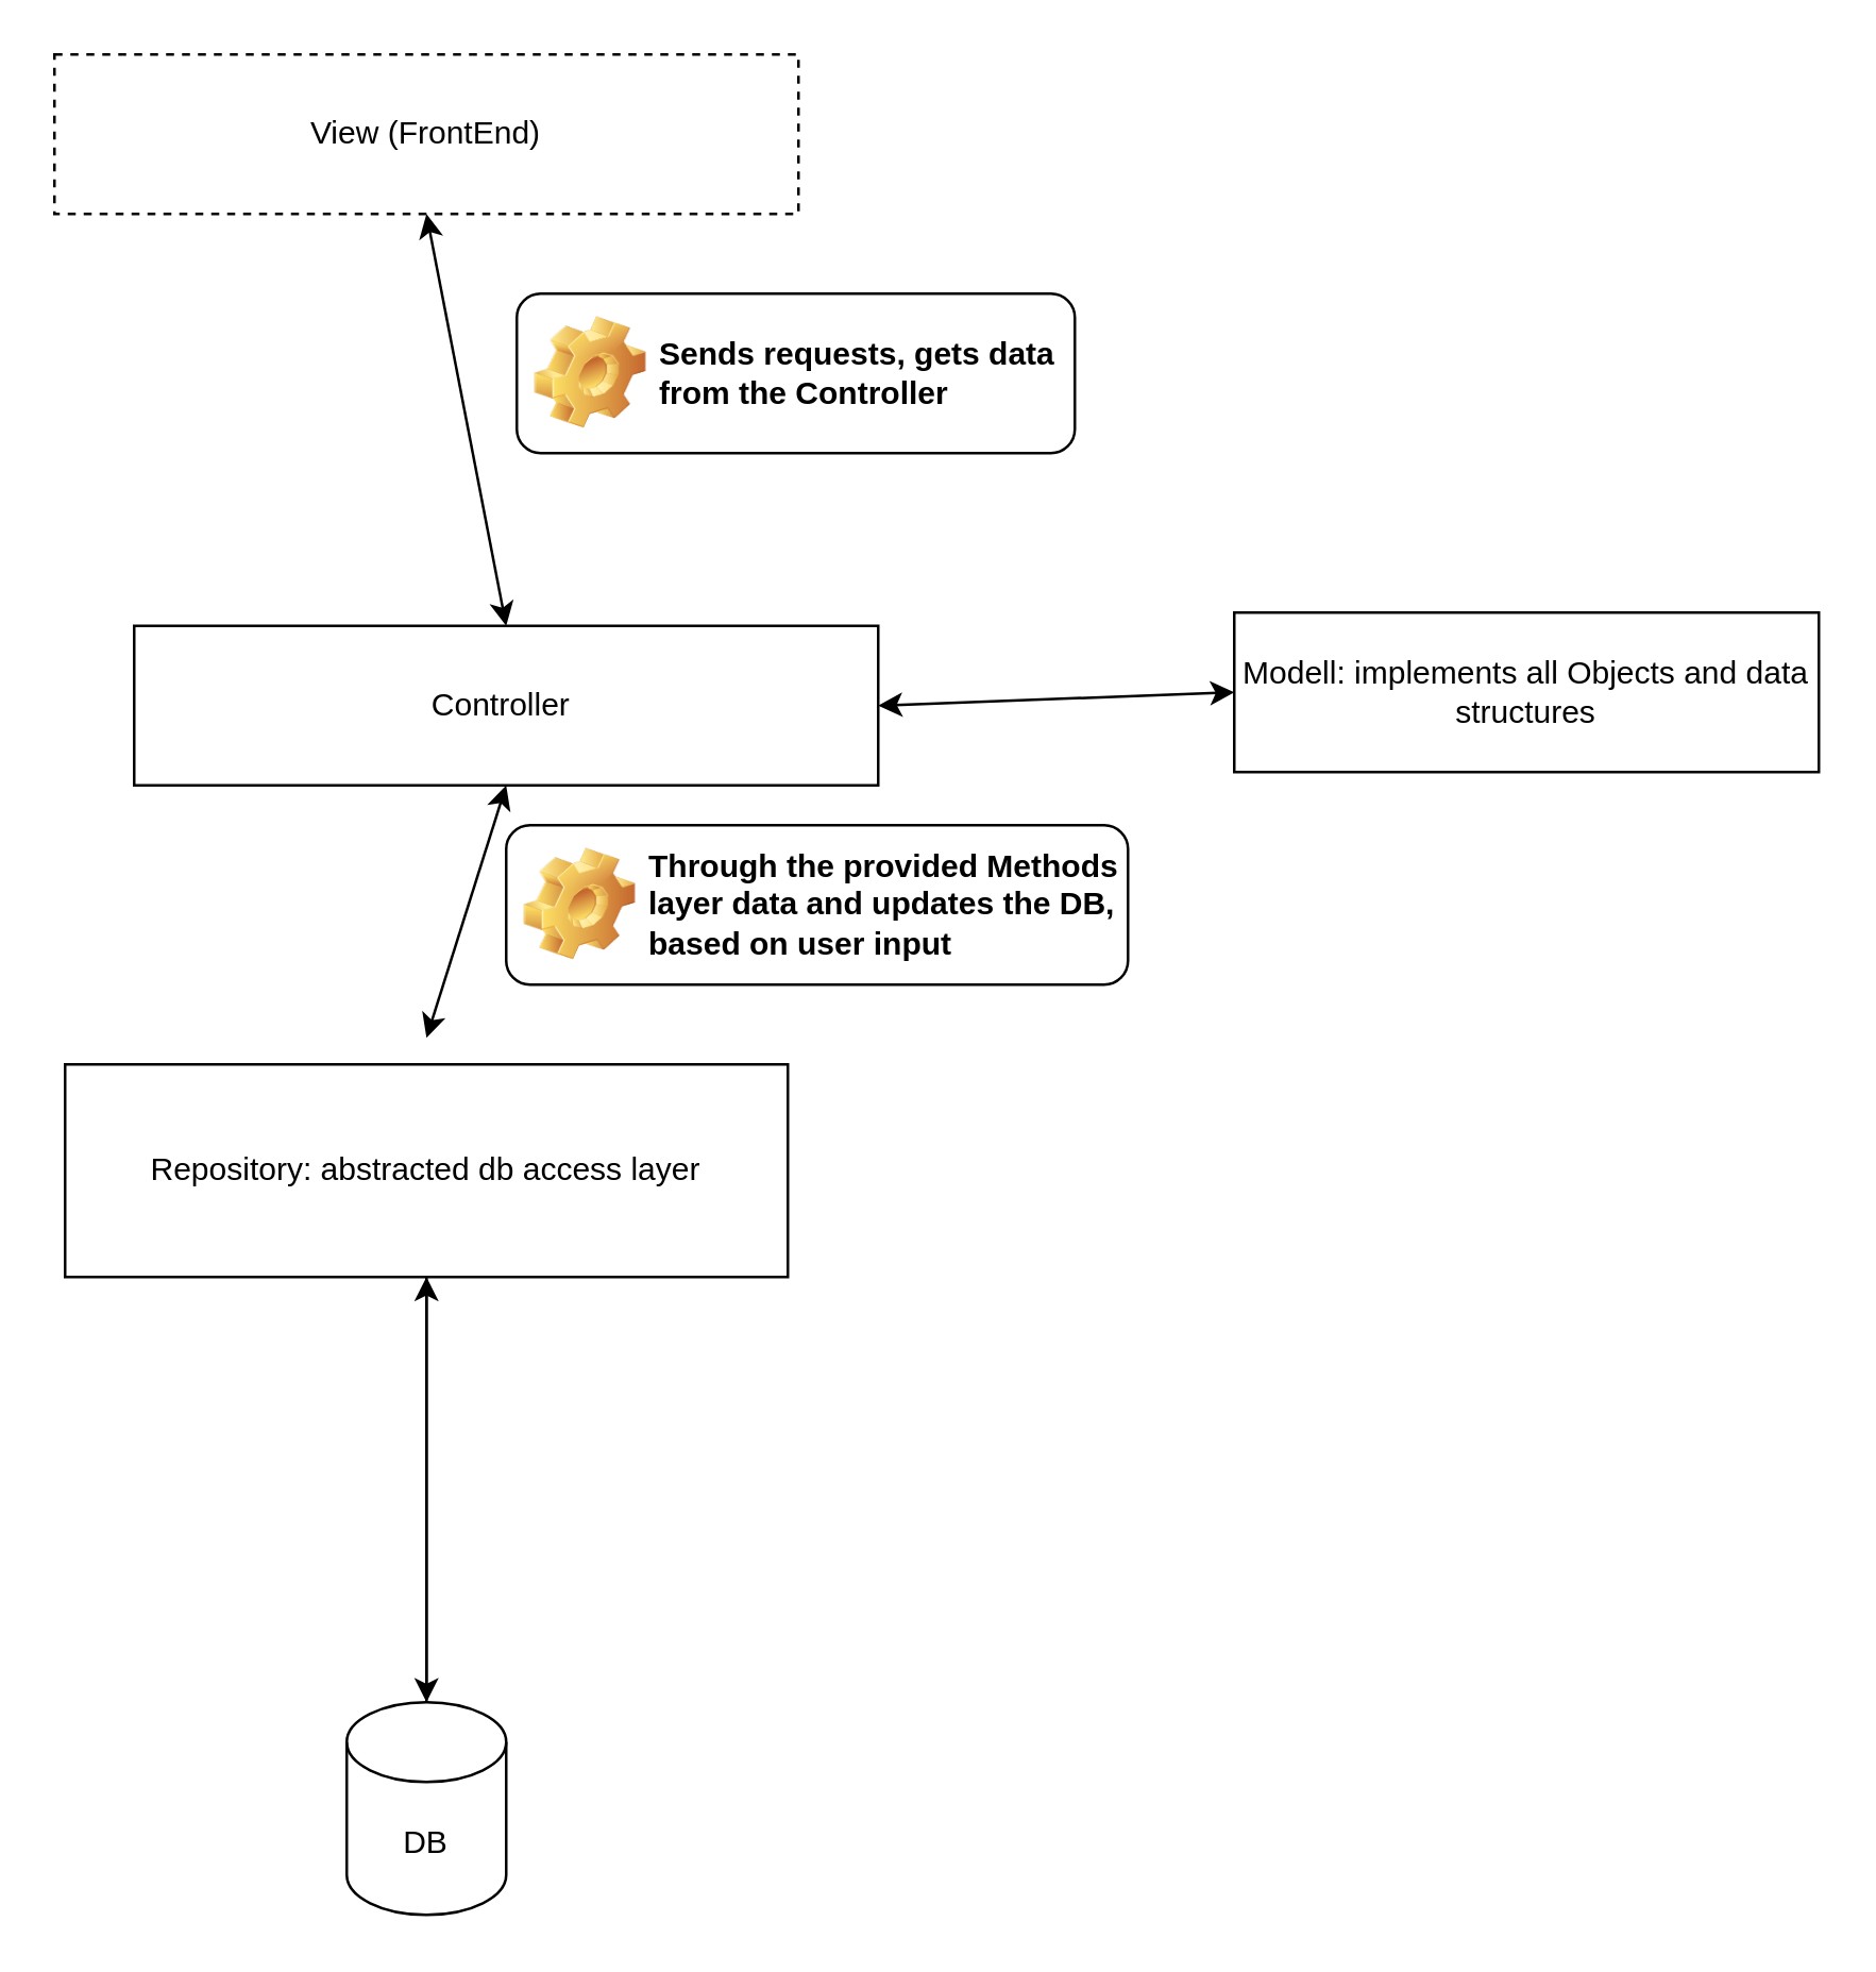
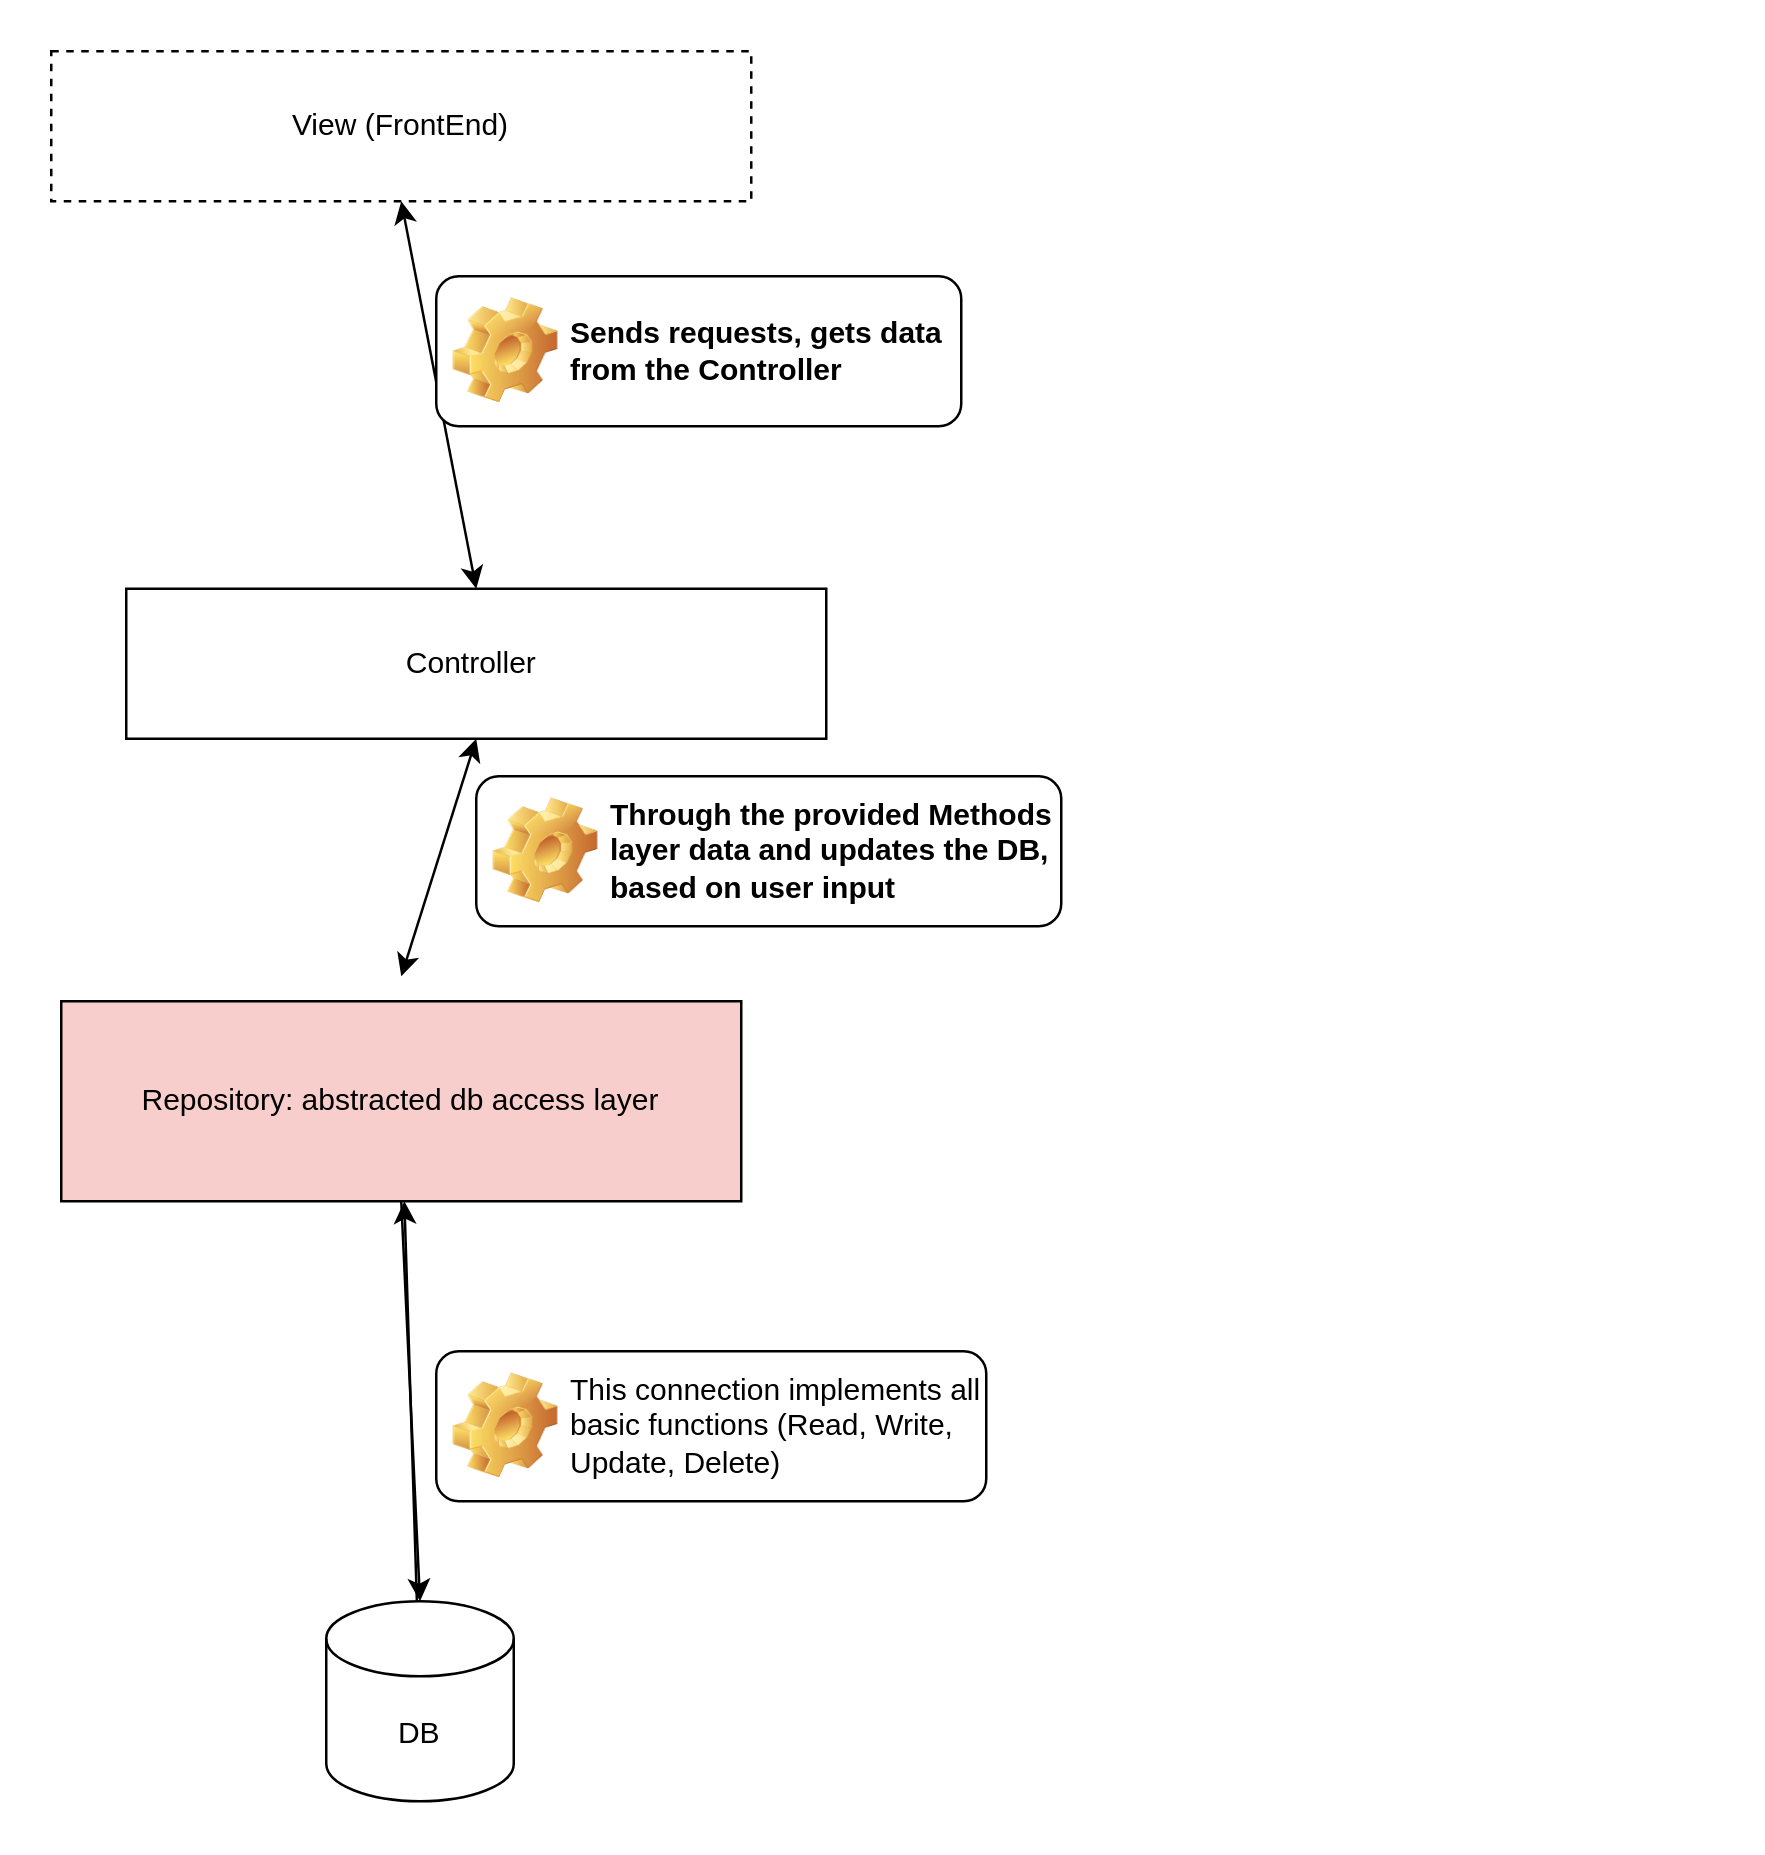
- <mxCell id="14" value="Sends requests, gets data from the Controller" style="label;whiteSpace=wrap;html=1;image=img/clipart/Gear_128x128.png" vertex="1" parent="1"><mxGeometry x="194" y="110" width="210" height="60" as="geometry" /></mxCell>
+ <mxCell id="14" value="Sends requests, gets data from the Controller" style="label;whiteSpace=wrap;html=1;image=img/clipart/Gear_128x128.png" vertex="1" parent="1"><mxGeometry x="174" y="110" width="210" height="60" as="geometry" /></mxCell>
- <mxCell id="9" value="Modell: implements all Objects and data structures" style="rounded=0;whiteSpace=wrap;html=1;" vertex="1" parent="1"><mxGeometry x="464" y="230" width="220" height="60" as="geometry" /></mxCell>
- <mxCell id="10" value="" style="endArrow=classic;startArrow=classic;html=1;entryX=0;entryY=0.5;entryDx=0;entryDy=0;exitX=1;exitY=0.5;exitDx=0;exitDy=0;" edge="1" parent="1" source="7" target="9"><mxGeometry width="50" height="50" relative="1" as="geometry"><mxPoint x="304" y="320" as="sourcePoint" /><mxPoint x="354" y="270" as="targetPoint" /></mxGeometry></mxCell>
- <mxCell id="6" value="Repository: abstracted db access layer" style="rounded=0;whiteSpace=wrap;html=1;" vertex="1" parent="1"><mxGeometry x="24" y="400" width="272" height="80" as="geometry" /></mxCell>
+ <mxCell id="6" value="Repository: abstracted db access layer" style="rounded=0;whiteSpace=wrap;html=1;fillColor=#f8cecc;" vertex="1" parent="1"><mxGeometry x="24" y="400" width="272" height="80" as="geometry" /></mxCell>
+ <mxCell id="8" value="&lt;span style=&quot;font-weight: 400; text-align: center;&quot;&gt;This connection implements all basic functions (Read, Write, Update, Delete)&lt;/span&gt;" style="label;whiteSpace=wrap;html=1;image=img/clipart/Gear_128x128.png" vertex="1" parent="1"><mxGeometry x="174" y="540" width="220" height="60" as="geometry" /></mxCell>
- <mxCell id="4" value="DB&lt;br&gt;" style="shape=cylinder3;whiteSpace=wrap;html=1;boundedLbl=1;backgroundOutline=1;size=15;" vertex="1" parent="1"><mxGeometry x="130" y="640" width="60" height="80" as="geometry" /></mxCell>
+ <mxCell id="4" value="DB&lt;br&gt;" style="shape=cylinder3;whiteSpace=wrap;html=1;boundedLbl=1;backgroundOutline=1;size=15;" vertex="1" parent="1"><mxGeometry x="130" y="640" width="75" height="80" as="geometry" /></mxCell>
